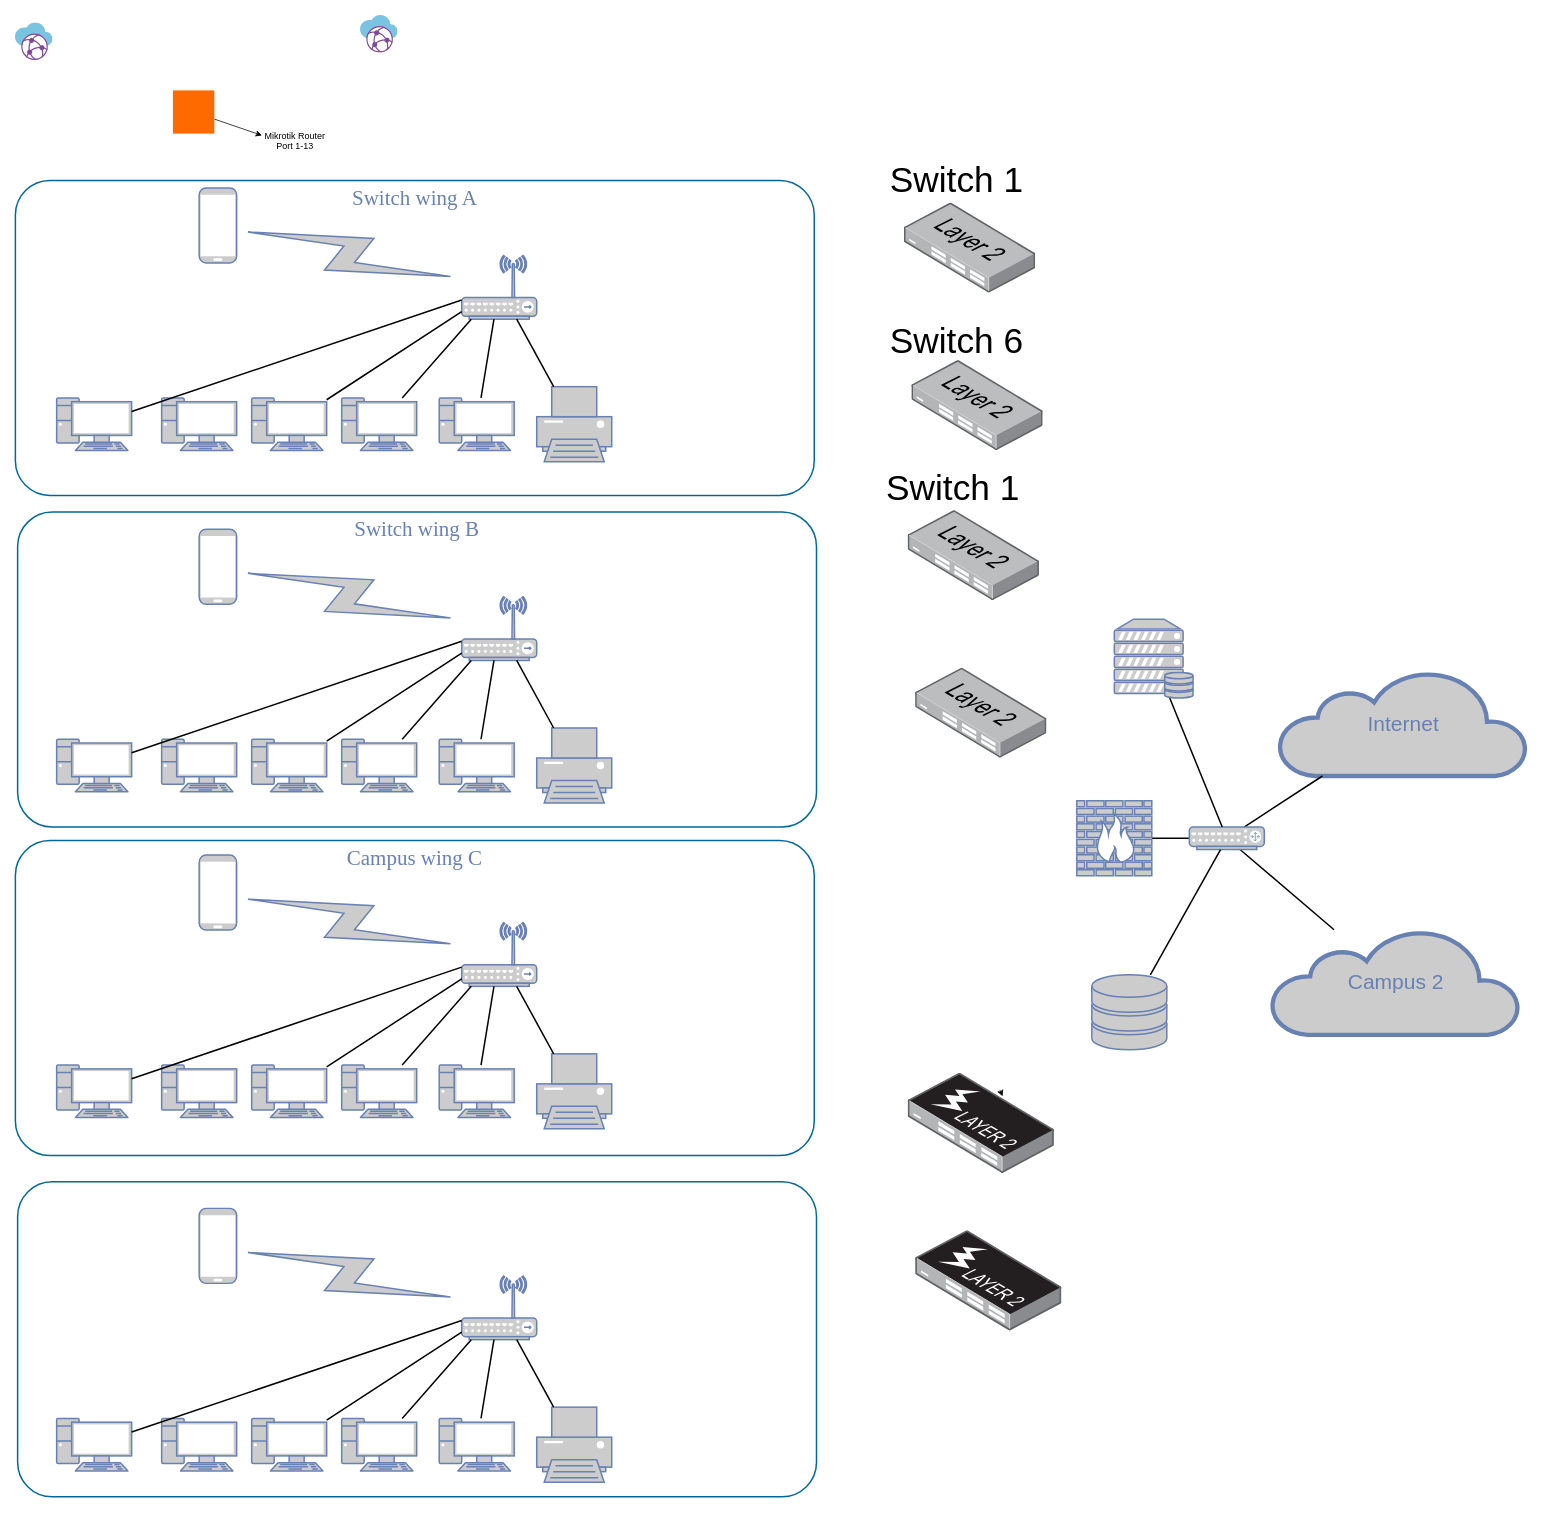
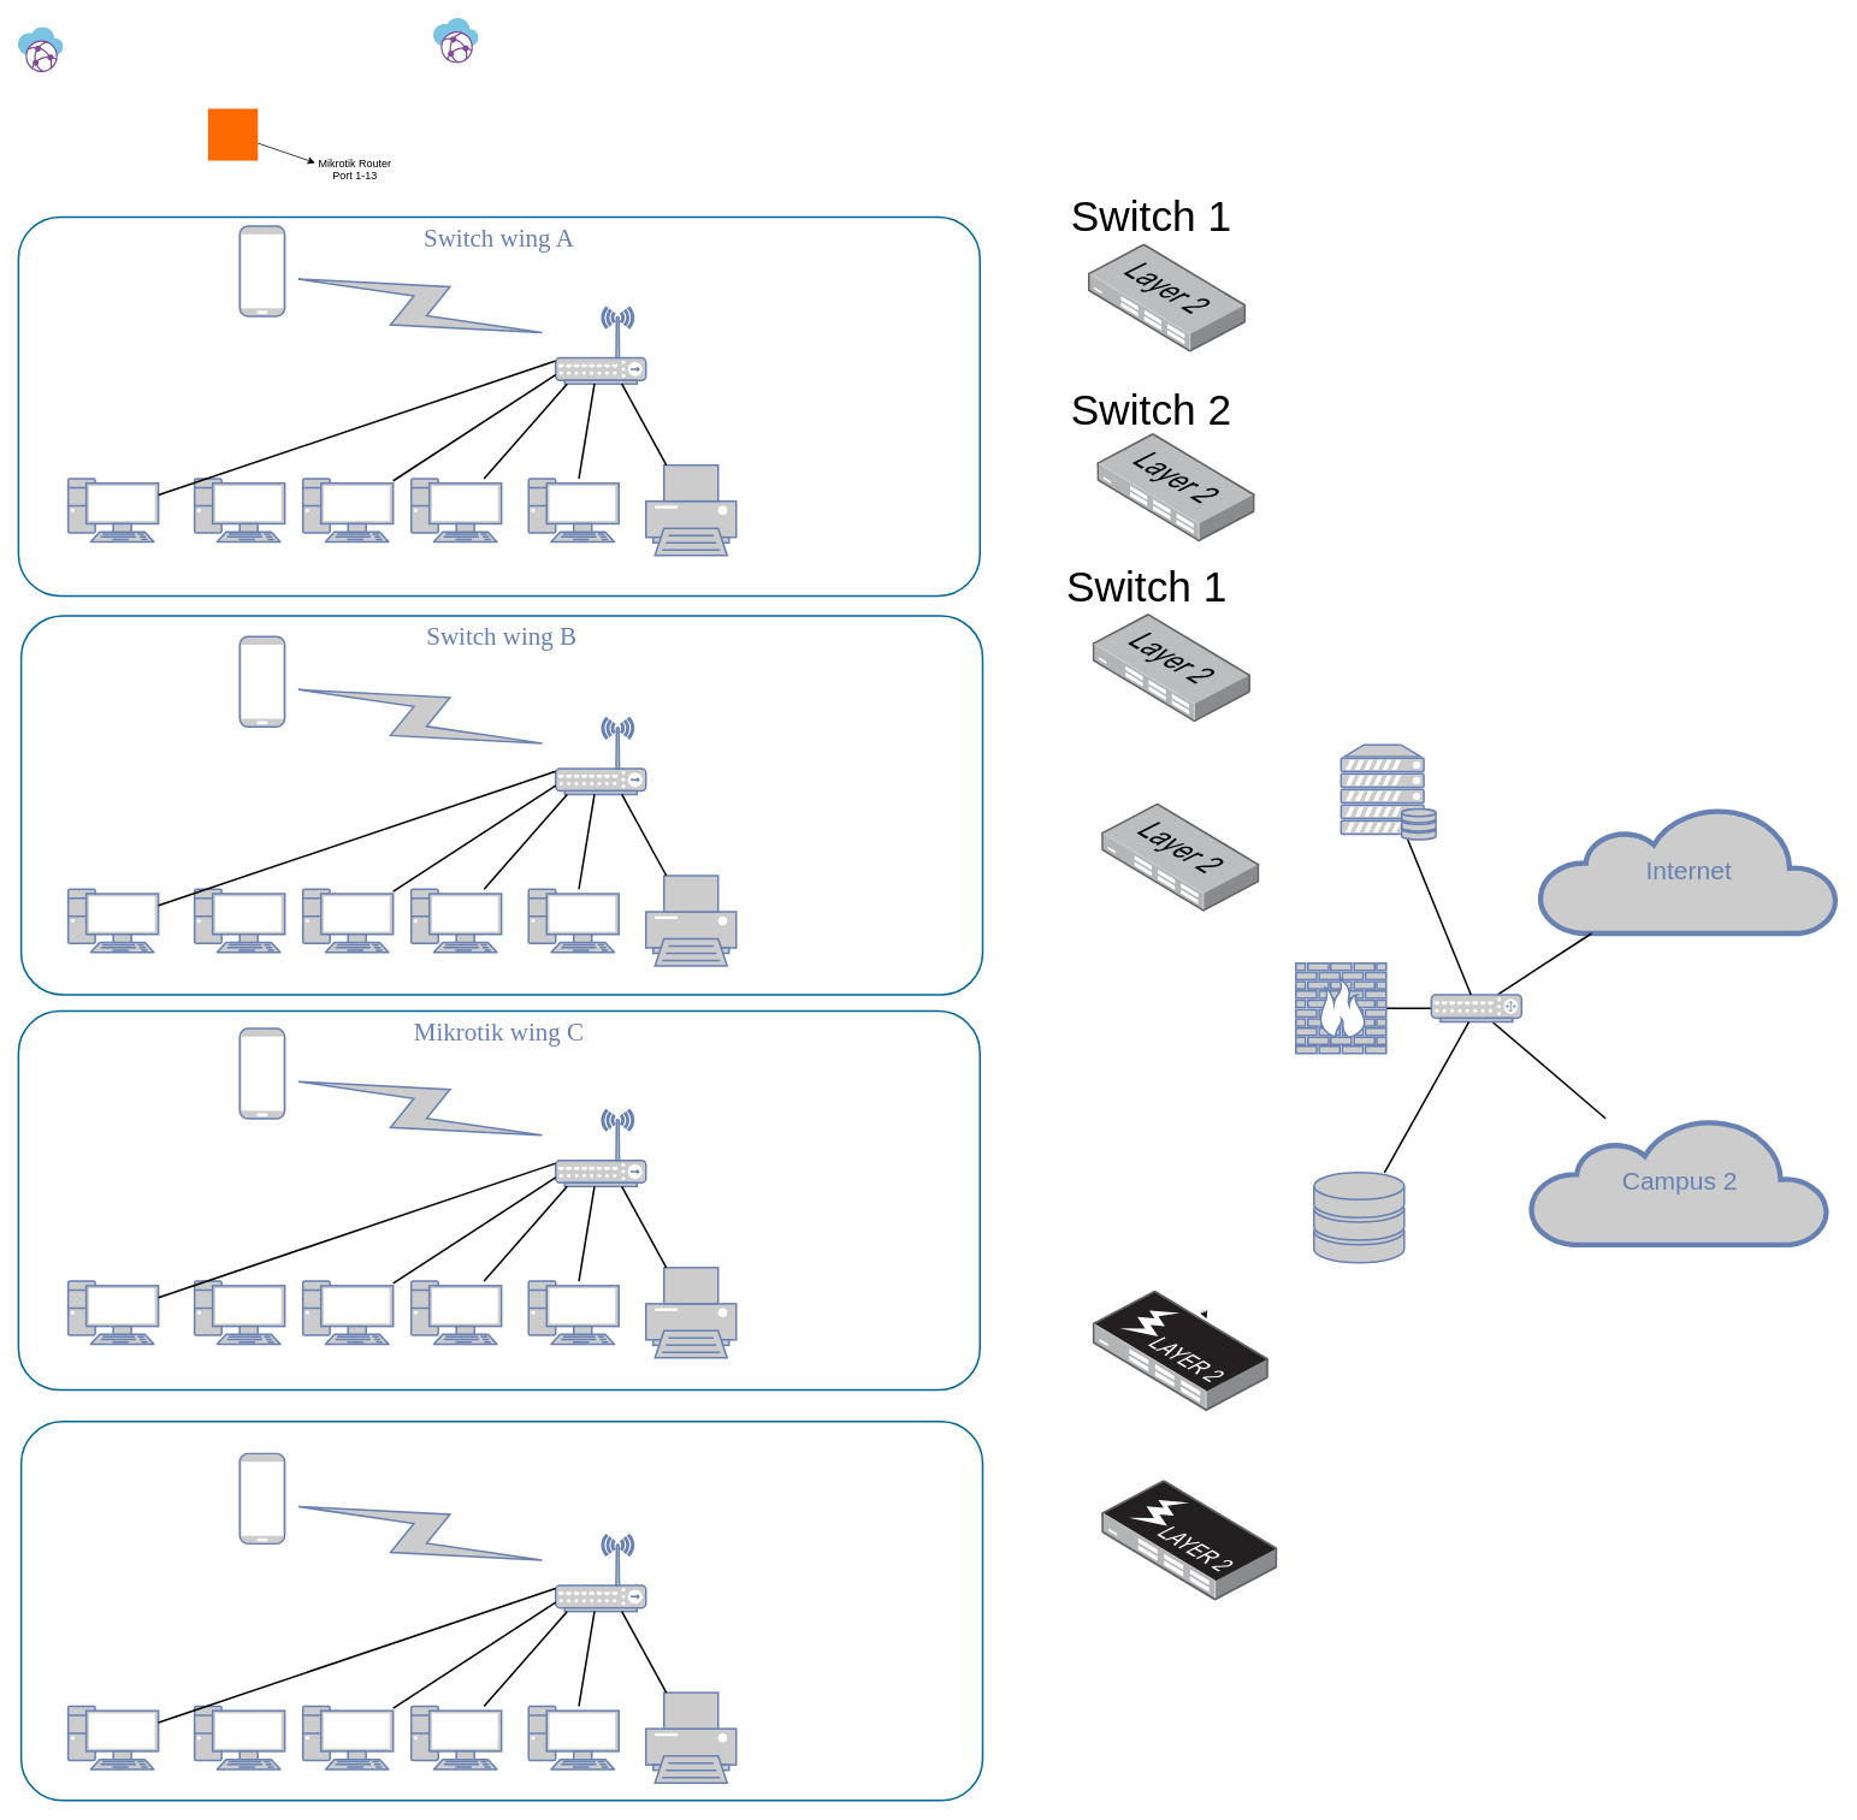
- <mxCell id="87" value="&lt;font style=&quot;font-size: 47px;&quot;&gt;Switch 6&lt;br&gt;&lt;/font&gt;" style="text;strokeColor=none;align=center;fillColor=none;html=1;verticalAlign=middle;whiteSpace=wrap;rounded=0;fontSize=60;" vertex="1" parent="1"><mxGeometry x="1155.03" y="415" width="240" height="70" as="geometry" /></mxCell>
+ <mxCell id="87" value="&lt;font style=&quot;font-size: 47px;&quot;&gt;Switch 2&lt;br&gt;&lt;/font&gt;" style="text;strokeColor=none;align=center;fillColor=none;html=1;verticalAlign=middle;whiteSpace=wrap;rounded=0;fontSize=60;" vertex="1" parent="1"><mxGeometry x="1155.03" y="415" width="240" height="70" as="geometry" /></mxCell>
- <mxCell id="8" value="Campus wing C" style="rounded=1;whiteSpace=wrap;html=1;shadow=0;comic=0;strokeColor=#036897;strokeWidth=2;fillColor=none;fontFamily=Verdana;fontSize=28;fontColor=#6881B3;align=center;arcSize=11;verticalAlign=top;" vertex="1" parent="1"><mxGeometry x="20" y="1120" width="1065" height="420" as="geometry" /></mxCell>
+ <mxCell id="8" value="Mikrotik wing C" style="rounded=1;whiteSpace=wrap;html=1;shadow=0;comic=0;strokeColor=#036897;strokeWidth=2;fillColor=none;fontFamily=Verdana;fontSize=28;fontColor=#6881B3;align=center;arcSize=11;verticalAlign=top;" vertex="1" parent="1"><mxGeometry x="20" y="1120" width="1065" height="420" as="geometry" /></mxCell>
